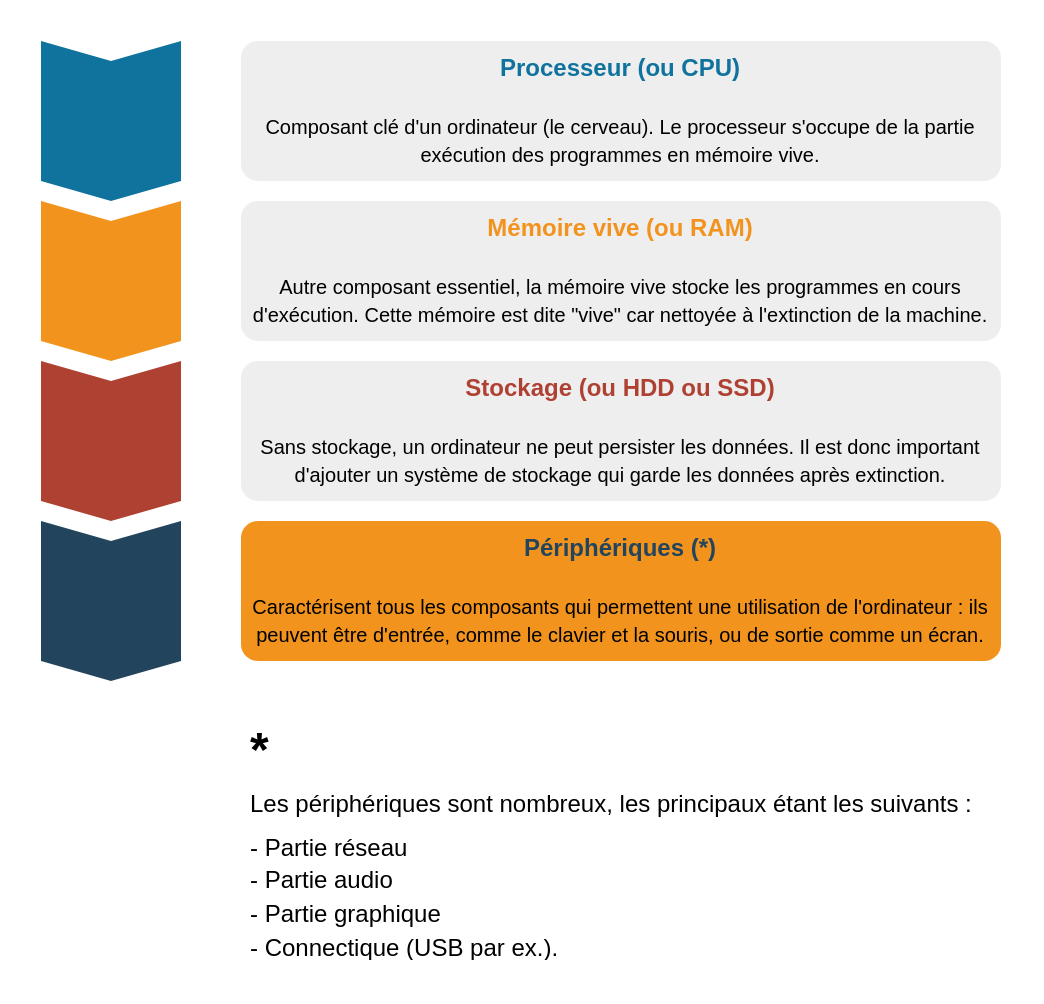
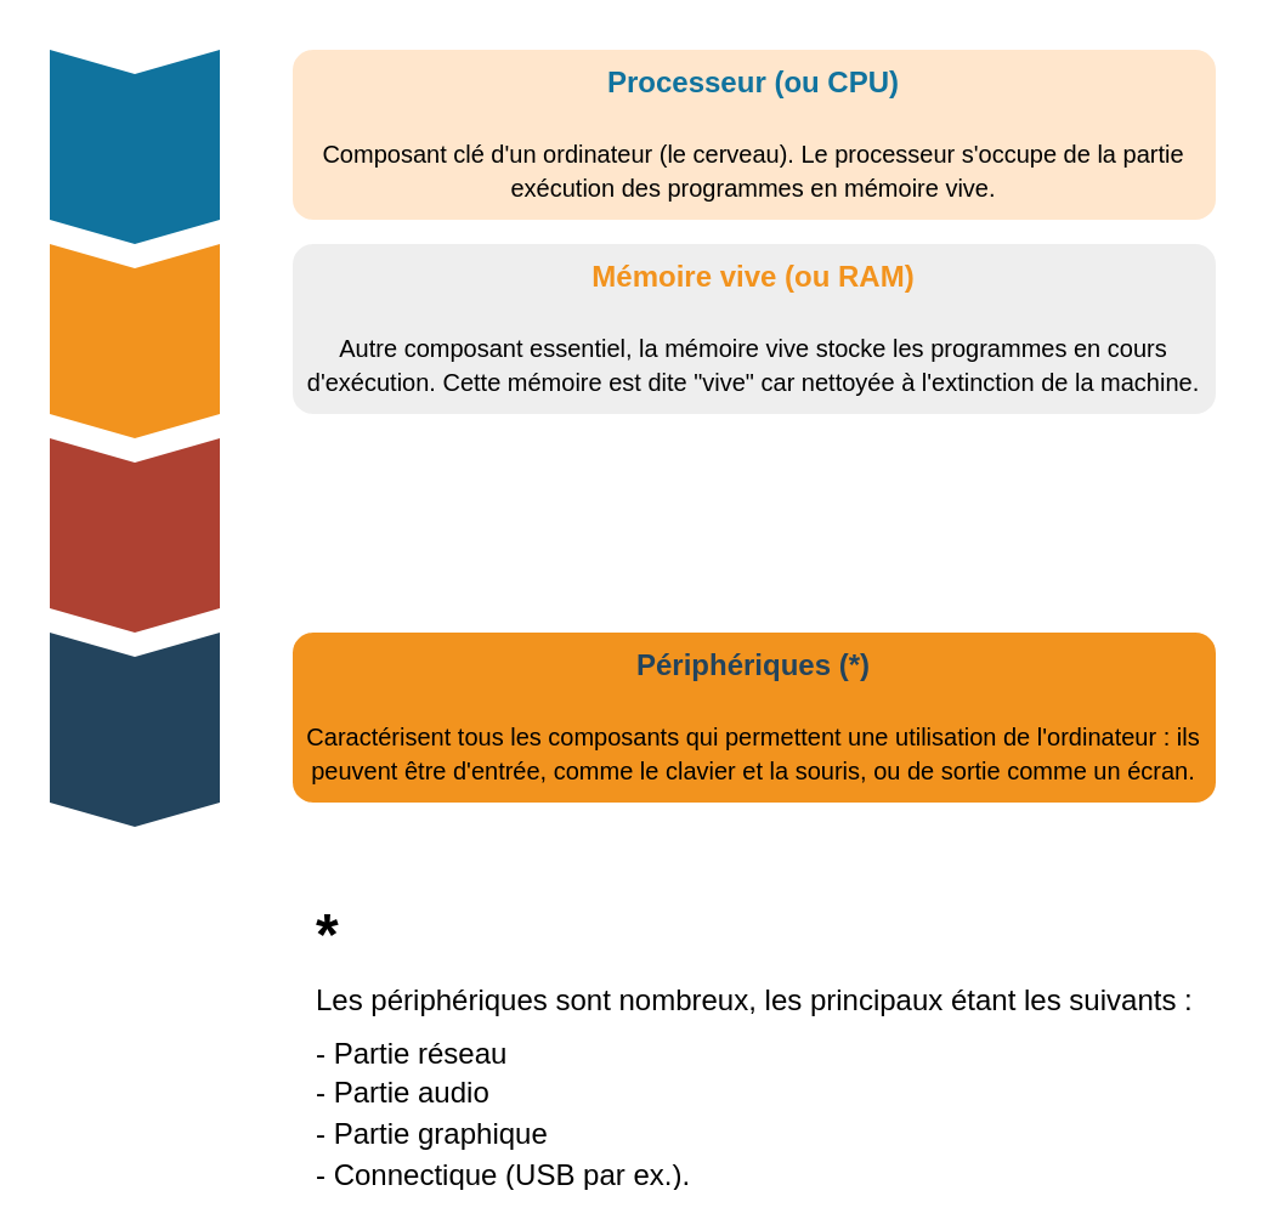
- <mxCell id="6" value="&lt;font style=&quot;font-size: 10px&quot;&gt;&lt;font style=&quot;font-size: 12px&quot; color=&quot;#10739E&quot;&gt;&lt;b&gt;Processeur (ou CPU)&lt;/b&gt;&lt;/font&gt;&lt;br&gt;&lt;br&gt;&lt;font size=&quot;1&quot;&gt;Composant clé d'un ordinateur (le cerveau). Le processeur s'occupe de la partie exécution des programmes en mémoire vive.&lt;/font&gt;&lt;/font&gt;" style="rounded=1;strokeColor=none;fillColor=#EEEEEE;align=center;arcSize=12;verticalAlign=top;whiteSpace=wrap;html=1;fontSize=12;" parent="1" vertex="1"><mxGeometry x="120" y="20" width="380" height="70" as="geometry" /></mxCell>
+ <mxCell id="6" value="&lt;font style=&quot;font-size: 10px&quot;&gt;&lt;font style=&quot;font-size: 12px&quot; color=&quot;#10739E&quot;&gt;&lt;b&gt;Processeur (ou CPU)&lt;/b&gt;&lt;/font&gt;&lt;br&gt;&lt;br&gt;&lt;font size=&quot;1&quot;&gt;Composant clé d'un ordinateur (le cerveau). Le processeur s'occupe de la partie exécution des programmes en mémoire vive.&lt;/font&gt;&lt;/font&gt;" style="rounded=1;strokeColor=none;fillColor=#ffe6cc;align=center;arcSize=12;verticalAlign=top;whiteSpace=wrap;html=1;fontSize=12;" parent="1" vertex="1"><mxGeometry x="120" y="20" width="380" height="70" as="geometry" /></mxCell>
- <mxCell id="8" value="&lt;font style=&quot;font-size: 10px&quot;&gt;&lt;font style=&quot;font-size: 12px&quot; color=&quot;#AE4132&quot;&gt;&lt;b&gt;Stockage (ou HDD ou SSD)&lt;/b&gt;&lt;/font&gt;&lt;br&gt;&lt;br&gt;&lt;font size=&quot;1&quot;&gt;Sans stockage, un ordinateur ne peut persister les données. Il est donc important d'ajouter un système de stockage qui garde les données après extinction.&lt;/font&gt;&lt;/font&gt;" style="rounded=1;strokeColor=none;fillColor=#EEEEEE;align=center;arcSize=12;verticalAlign=top;whiteSpace=wrap;html=1;fontSize=12;" parent="1" vertex="1"><mxGeometry x="120" y="180" width="380" height="70" as="geometry" /></mxCell>
- <mxCell id="10" value="&lt;p style=&quot;line-height: 40%;&quot;&gt;&lt;/p&gt;&lt;h1 style=&quot;line-height: 40%; font-size: 22px;&quot;&gt;&lt;br style=&quot;&quot;&gt;&lt;/h1&gt;&lt;h1 style=&quot;line-height: 40%;&quot;&gt;*&lt;/h1&gt;&lt;p&gt;Les périphériques sont nombreux, les principaux étant les suivants :&lt;/p&gt;&lt;p style=&quot;line-height: 40%;&quot;&gt;- Partie réseau&lt;/p&gt;&lt;p style=&quot;line-height: 40%;&quot;&gt;- Partie audio&lt;/p&gt;&lt;p style=&quot;line-height: 40%;&quot;&gt;- Partie graphique&lt;/p&gt;&lt;p style=&quot;line-height: 40%;&quot;&gt;- Connectique (USB par ex.).&lt;/p&gt;&lt;p&gt;&lt;/p&gt;" style="text;html=1;strokeColor=none;fillColor=none;spacing=5;spacingTop=-20;whiteSpace=wrap;overflow=hidden;rounded=0;" parent="1" vertex="1"><mxGeometry x="120" y="340" width="380" height="140" as="geometry" /></mxCell>
+ <mxCell id="10" value="&lt;p style=&quot;line-height: 40%;&quot;&gt;&lt;/p&gt;&lt;h1 style=&quot;line-height: 40%; font-size: 22px;&quot;&gt;&lt;br style=&quot;&quot;&gt;&lt;/h1&gt;&lt;h1 style=&quot;line-height: 40%;&quot;&gt;*&lt;/h1&gt;&lt;p&gt;Les périphériques sont nombreux, les principaux étant les suivants :&lt;/p&gt;&lt;p style=&quot;line-height: 40%;&quot;&gt;- Partie réseau&lt;/p&gt;&lt;p style=&quot;line-height: 40%;&quot;&gt;- Partie audio&lt;/p&gt;&lt;p style=&quot;line-height: 40%;&quot;&gt;- Partie graphique&lt;/p&gt;&lt;p style=&quot;line-height: 40%;&quot;&gt;- Connectique (USB par ex.).&lt;/p&gt;&lt;p&gt;&lt;/p&gt;" style="text;html=1;strokeColor=none;fillColor=none;spacing=5;spacingTop=-20;whiteSpace=wrap;overflow=hidden;rounded=0;" parent="1" vertex="1"><mxGeometry x="125" y="350" width="380" height="140" as="geometry" /></mxCell>
